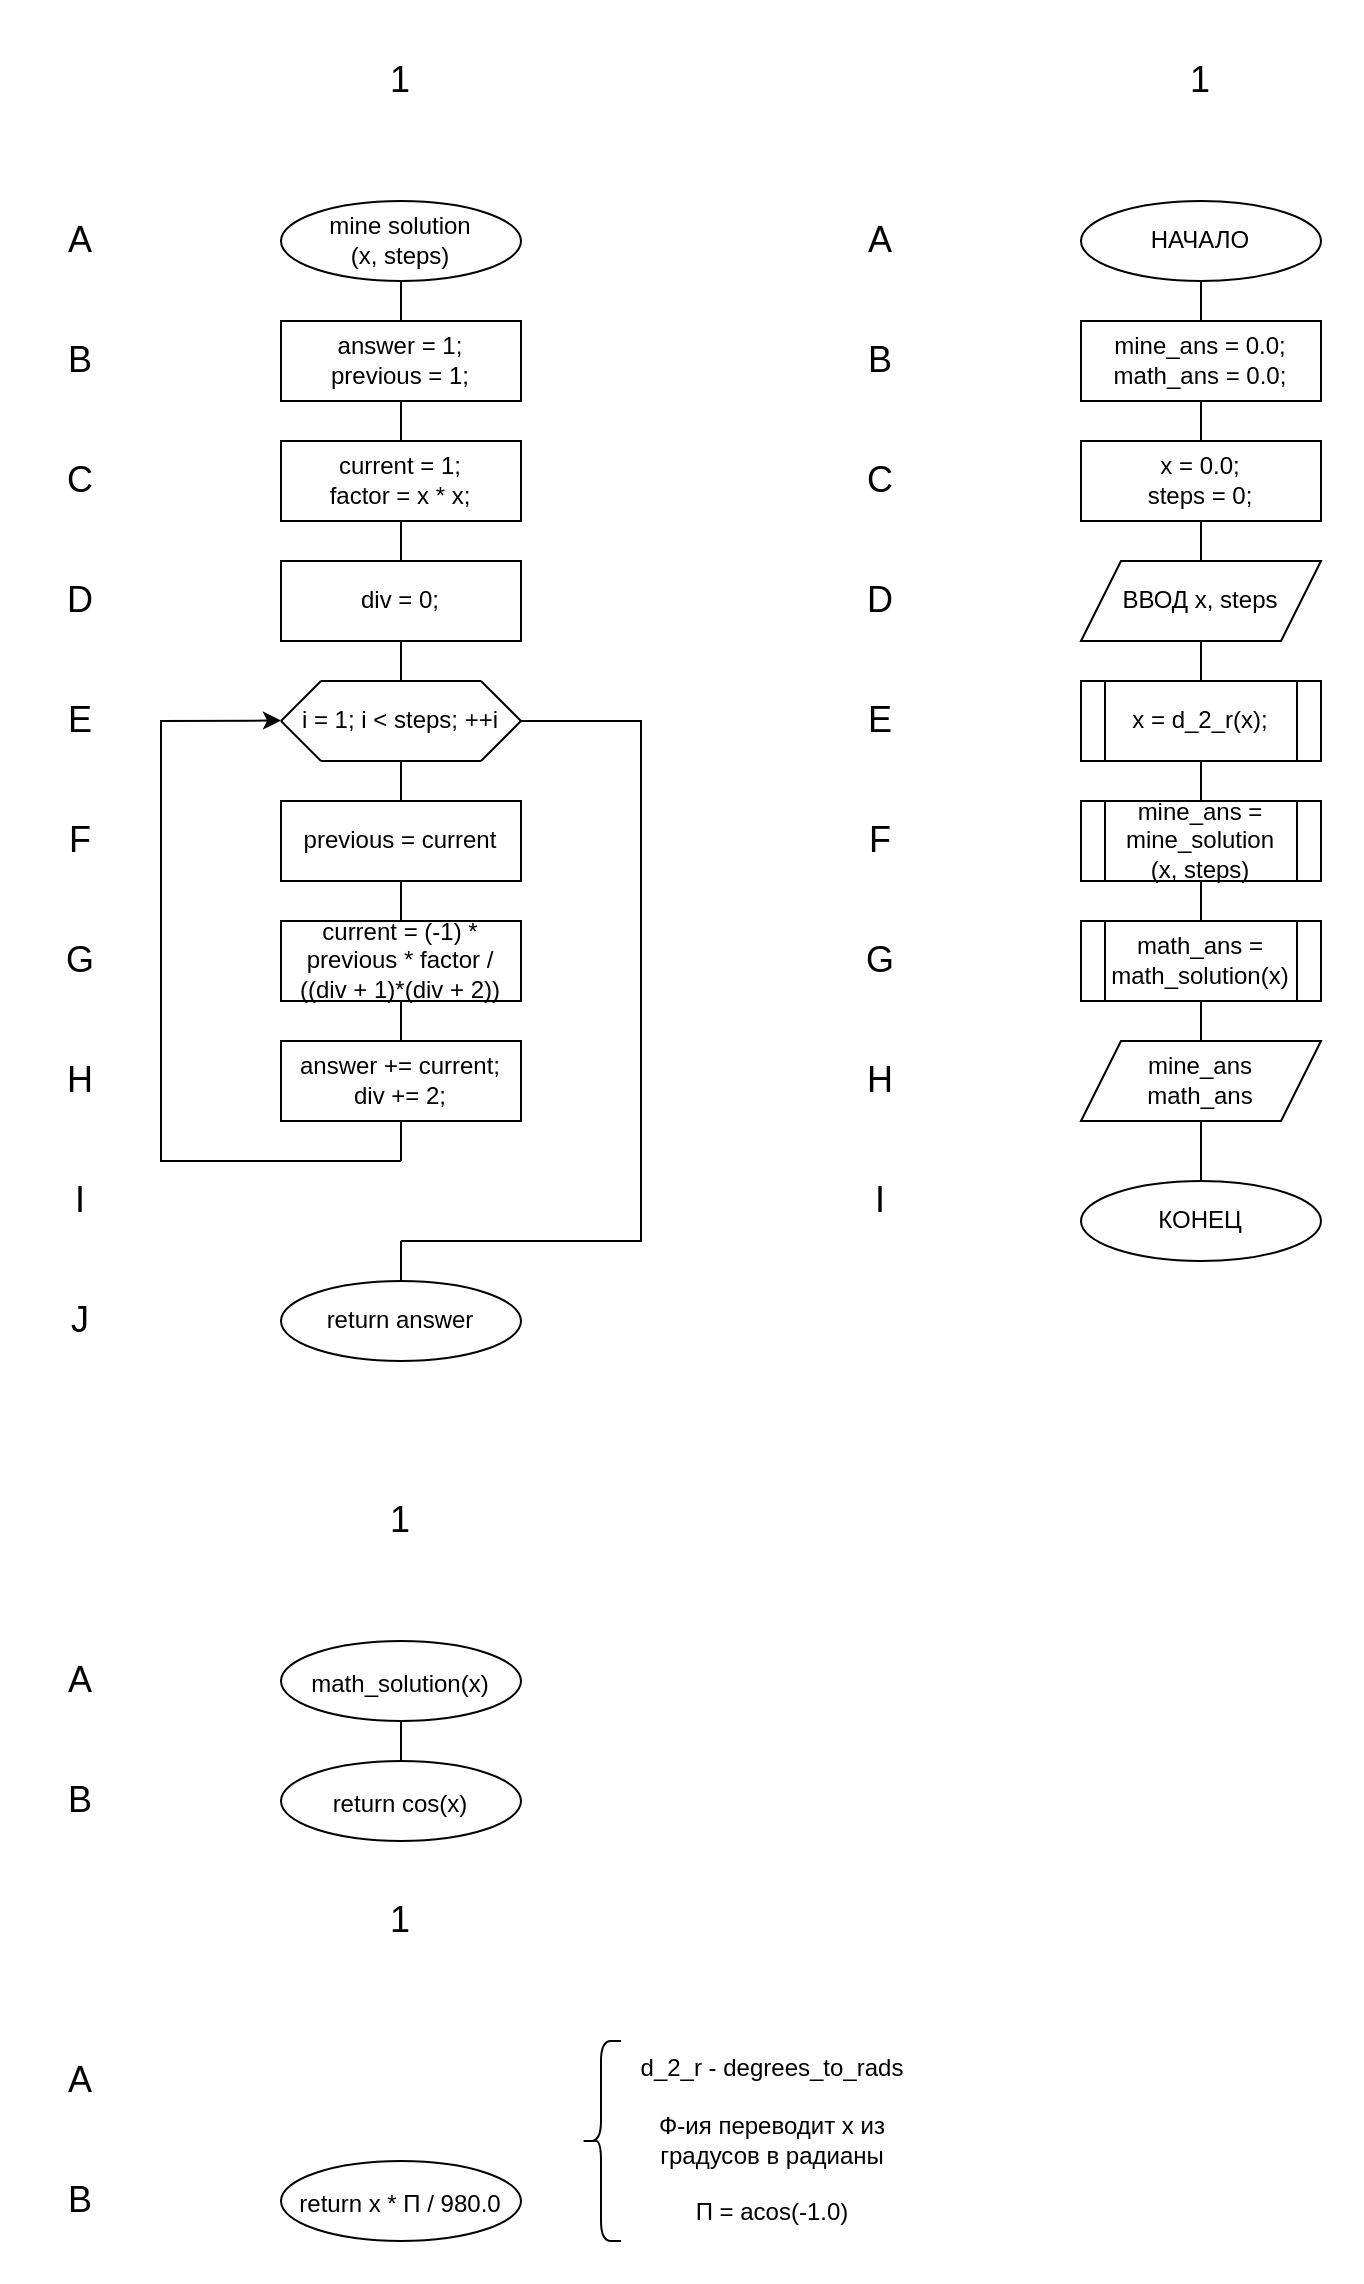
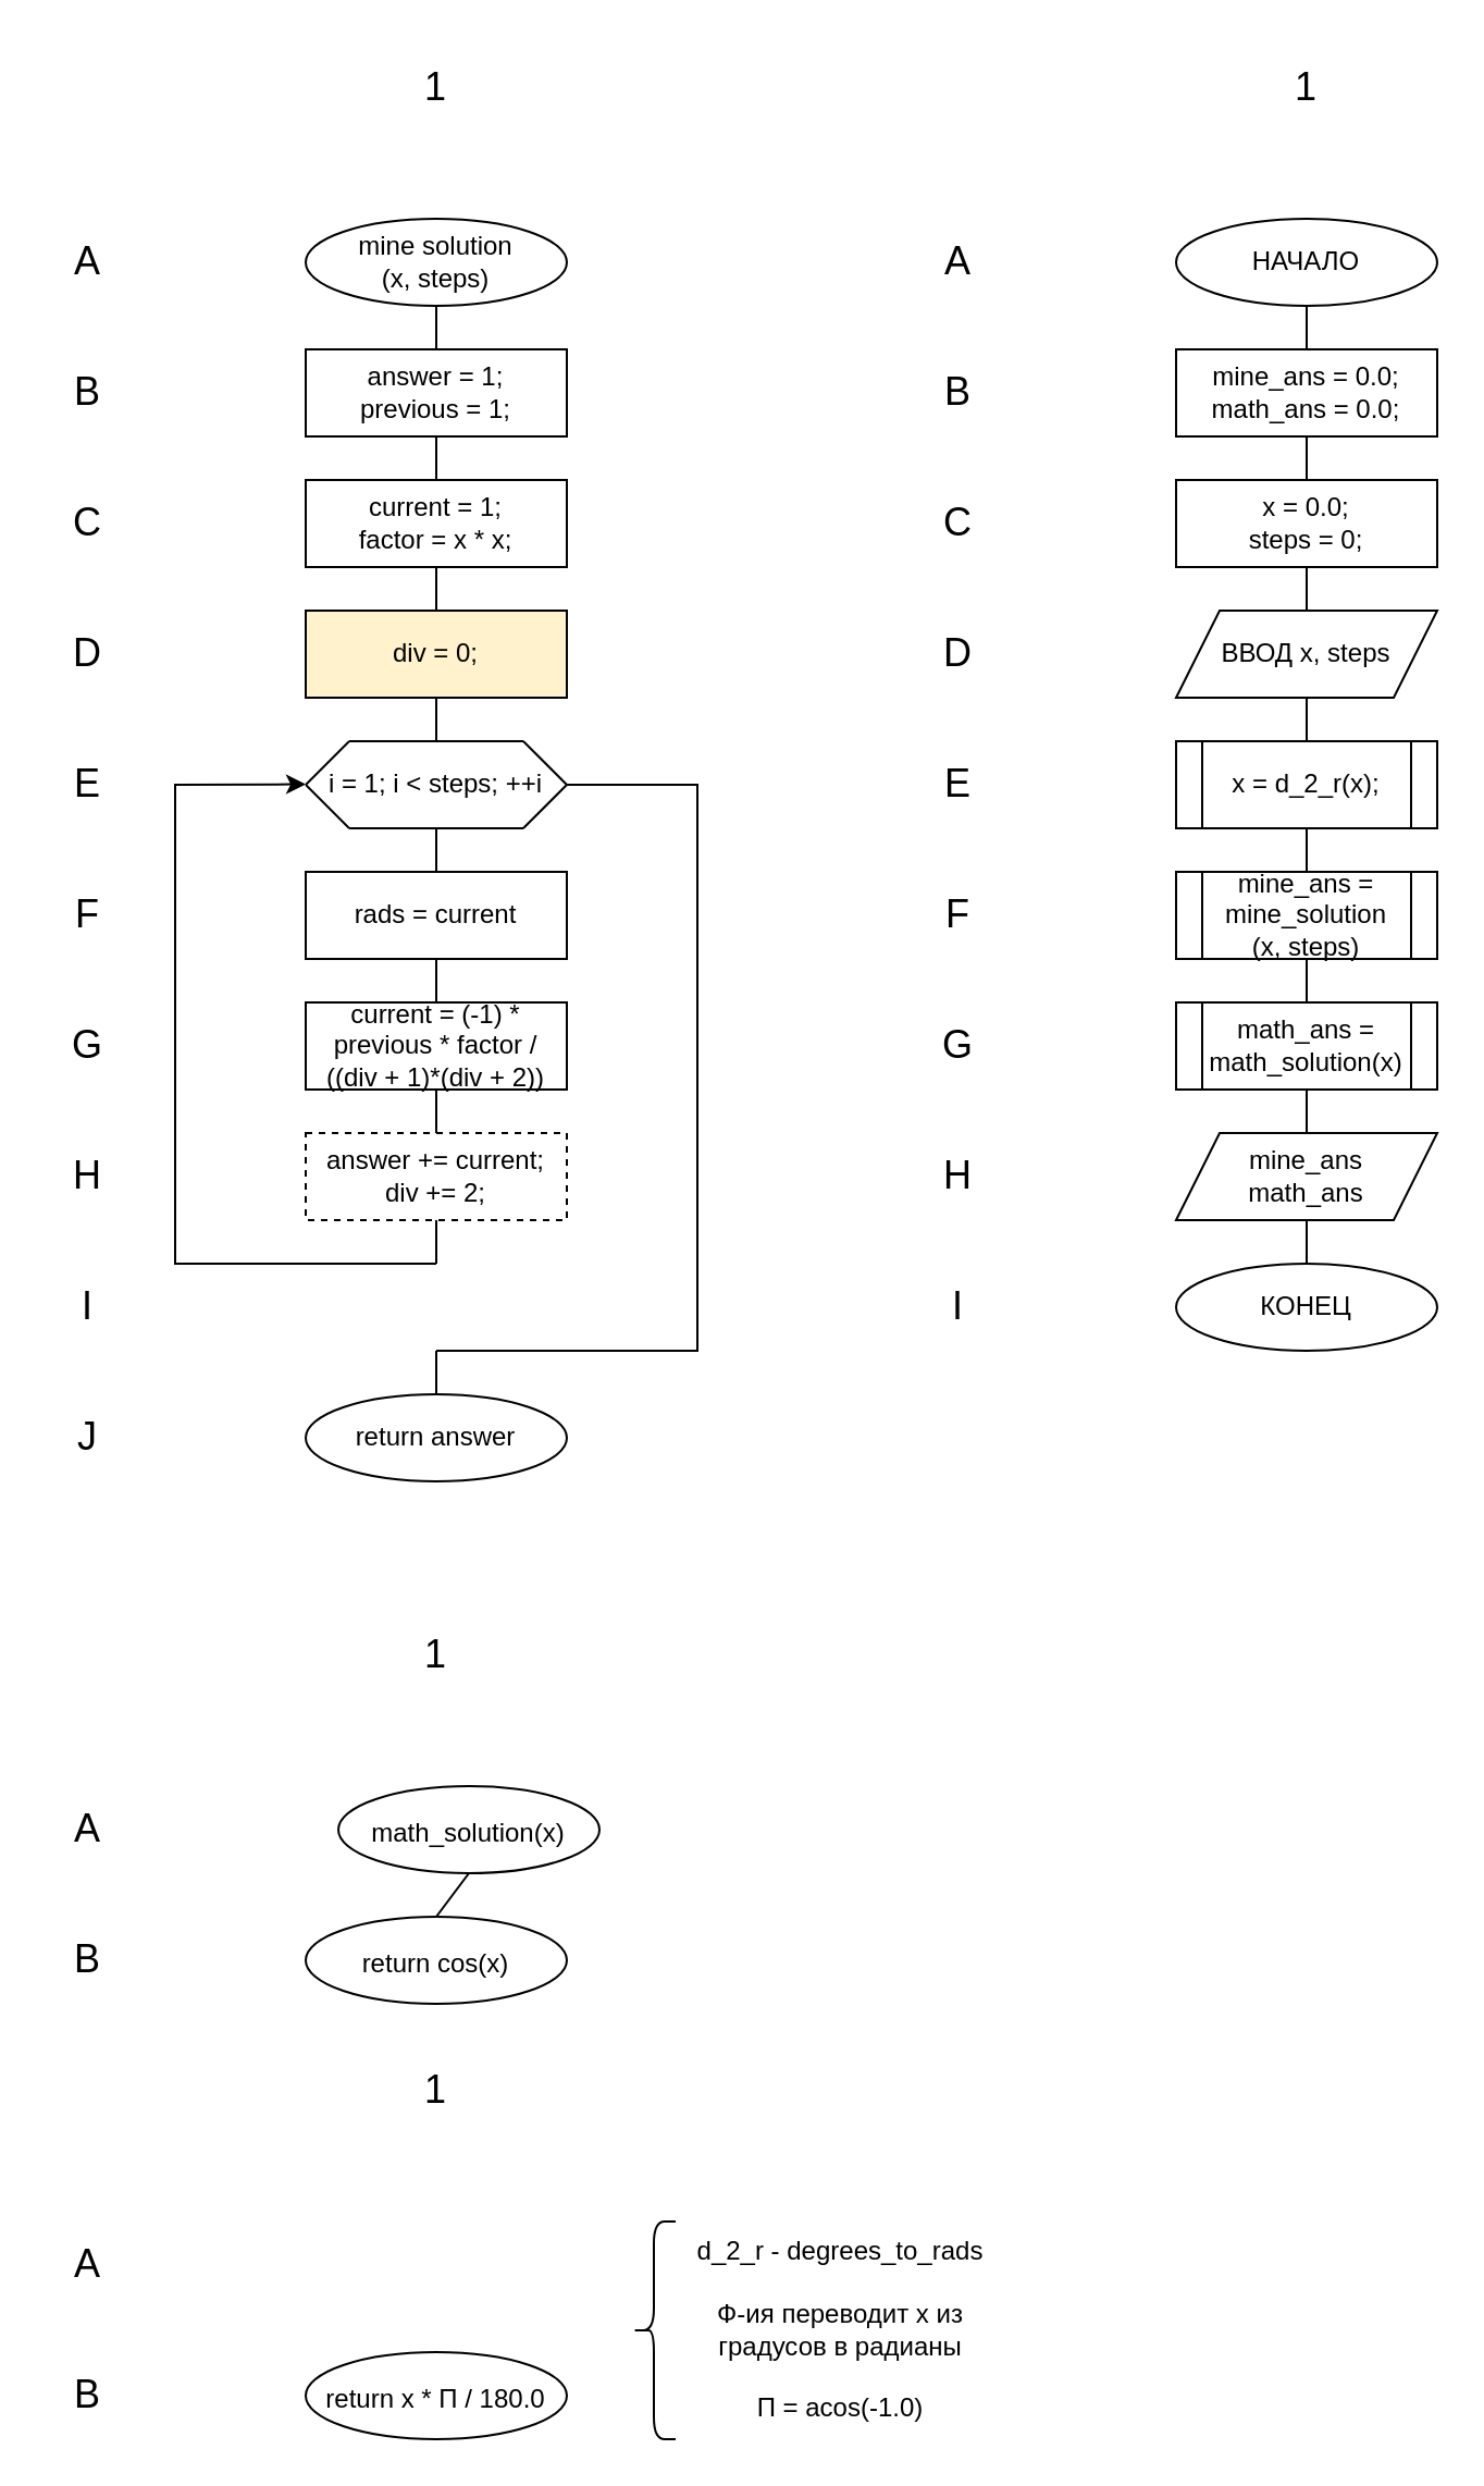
- <mxCell id="7" value="div = 0;" style="rounded=0;whiteSpace=wrap;html=1;" vertex="1" parent="1"><mxGeometry x="140" y="280" width="120" height="40" as="geometry" /></mxCell>
+ <mxCell id="7" value="div = 0;" style="rounded=0;whiteSpace=wrap;html=1;fillColor=#fff2cc;" vertex="1" parent="1"><mxGeometry x="140" y="280" width="120" height="40" as="geometry" /></mxCell>
- <mxCell id="17" value="previous = current" style="rounded=0;whiteSpace=wrap;html=1;" vertex="1" parent="1"><mxGeometry x="140" y="400" width="120" height="40" as="geometry" /></mxCell>
+ <mxCell id="17" value="rads = current" style="rounded=0;whiteSpace=wrap;html=1;" vertex="1" parent="1"><mxGeometry x="140" y="400" width="120" height="40" as="geometry" /></mxCell>
- <mxCell id="19" value="answer += current;&lt;br&gt;div += 2;" style="rounded=0;whiteSpace=wrap;html=1;" vertex="1" parent="1"><mxGeometry x="140" y="520" width="120" height="40" as="geometry" /></mxCell>
+ <mxCell id="19" value="answer += current;&lt;br&gt;div += 2;" style="rounded=0;whiteSpace=wrap;html=1;dashed=1;" vertex="1" parent="1"><mxGeometry x="140" y="520" width="120" height="40" as="geometry" /></mxCell>
- <mxCell id="76" value="КОНЕЦ" style="ellipse;whiteSpace=wrap;html=1;" vertex="1" parent="1"><mxGeometry x="540" y="590" width="120" height="40" as="geometry" /></mxCell>
+ <mxCell id="76" value="КОНЕЦ" style="ellipse;whiteSpace=wrap;html=1;" vertex="1" parent="1"><mxGeometry x="540" y="580" width="120" height="40" as="geometry" /></mxCell>
- <mxCell id="40" value="&lt;font style=&quot;font-size: 12px;&quot;&gt;math_solution(x)&lt;/font&gt;" style="ellipse;whiteSpace=wrap;html=1;fontSize=18;" vertex="1" parent="1"><mxGeometry x="140" y="820" width="120" height="40" as="geometry" /></mxCell>
+ <mxCell id="40" value="&lt;font style=&quot;font-size: 12px;&quot;&gt;math_solution(x)&lt;/font&gt;" style="ellipse;whiteSpace=wrap;html=1;fontSize=18;" vertex="1" parent="1"><mxGeometry x="155" y="820" width="120" height="40" as="geometry" /></mxCell>
- <mxCell id="46" value="&lt;font style=&quot;font-size: 12px;&quot;&gt;return x * П / 980.0&lt;/font&gt;" style="ellipse;whiteSpace=wrap;html=1;fontSize=18;" vertex="1" parent="1"><mxGeometry x="140" y="1080" width="120" height="40" as="geometry" /></mxCell>
+ <mxCell id="46" value="&lt;font style=&quot;font-size: 12px;&quot;&gt;return x * П / 180.0&lt;/font&gt;" style="ellipse;whiteSpace=wrap;html=1;fontSize=18;" vertex="1" parent="1"><mxGeometry x="140" y="1080" width="120" height="40" as="geometry" /></mxCell>
